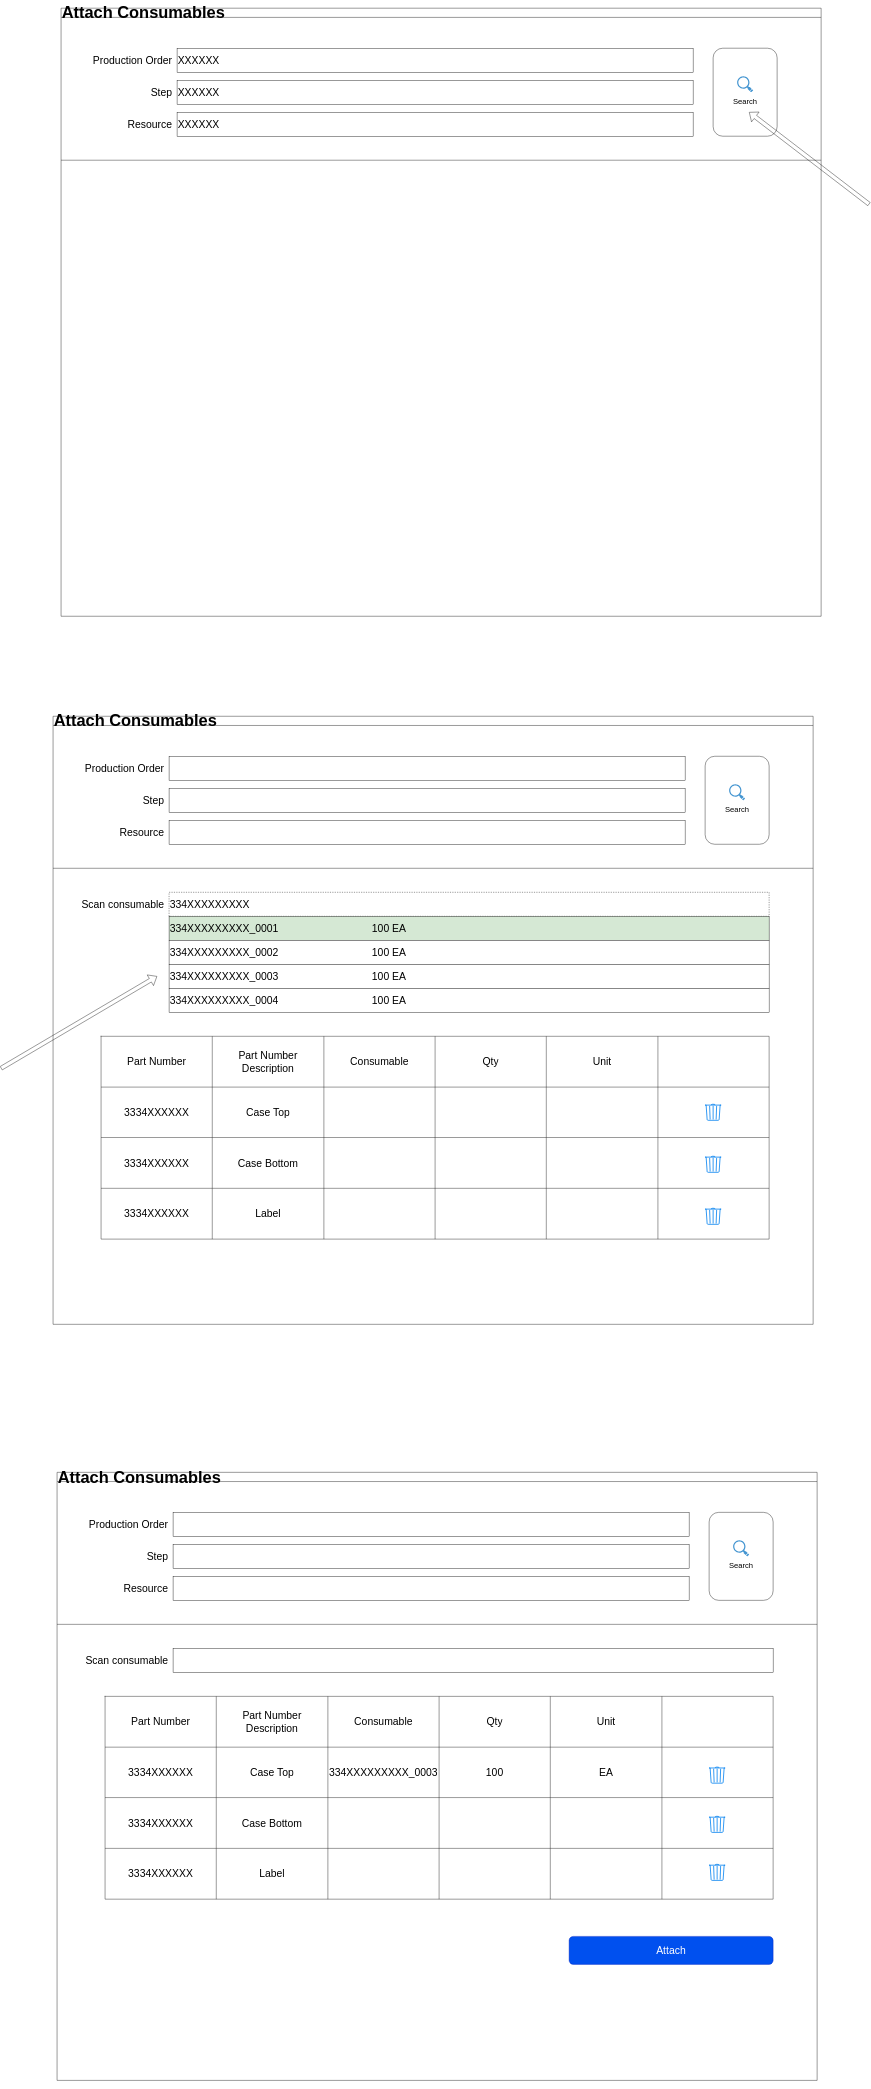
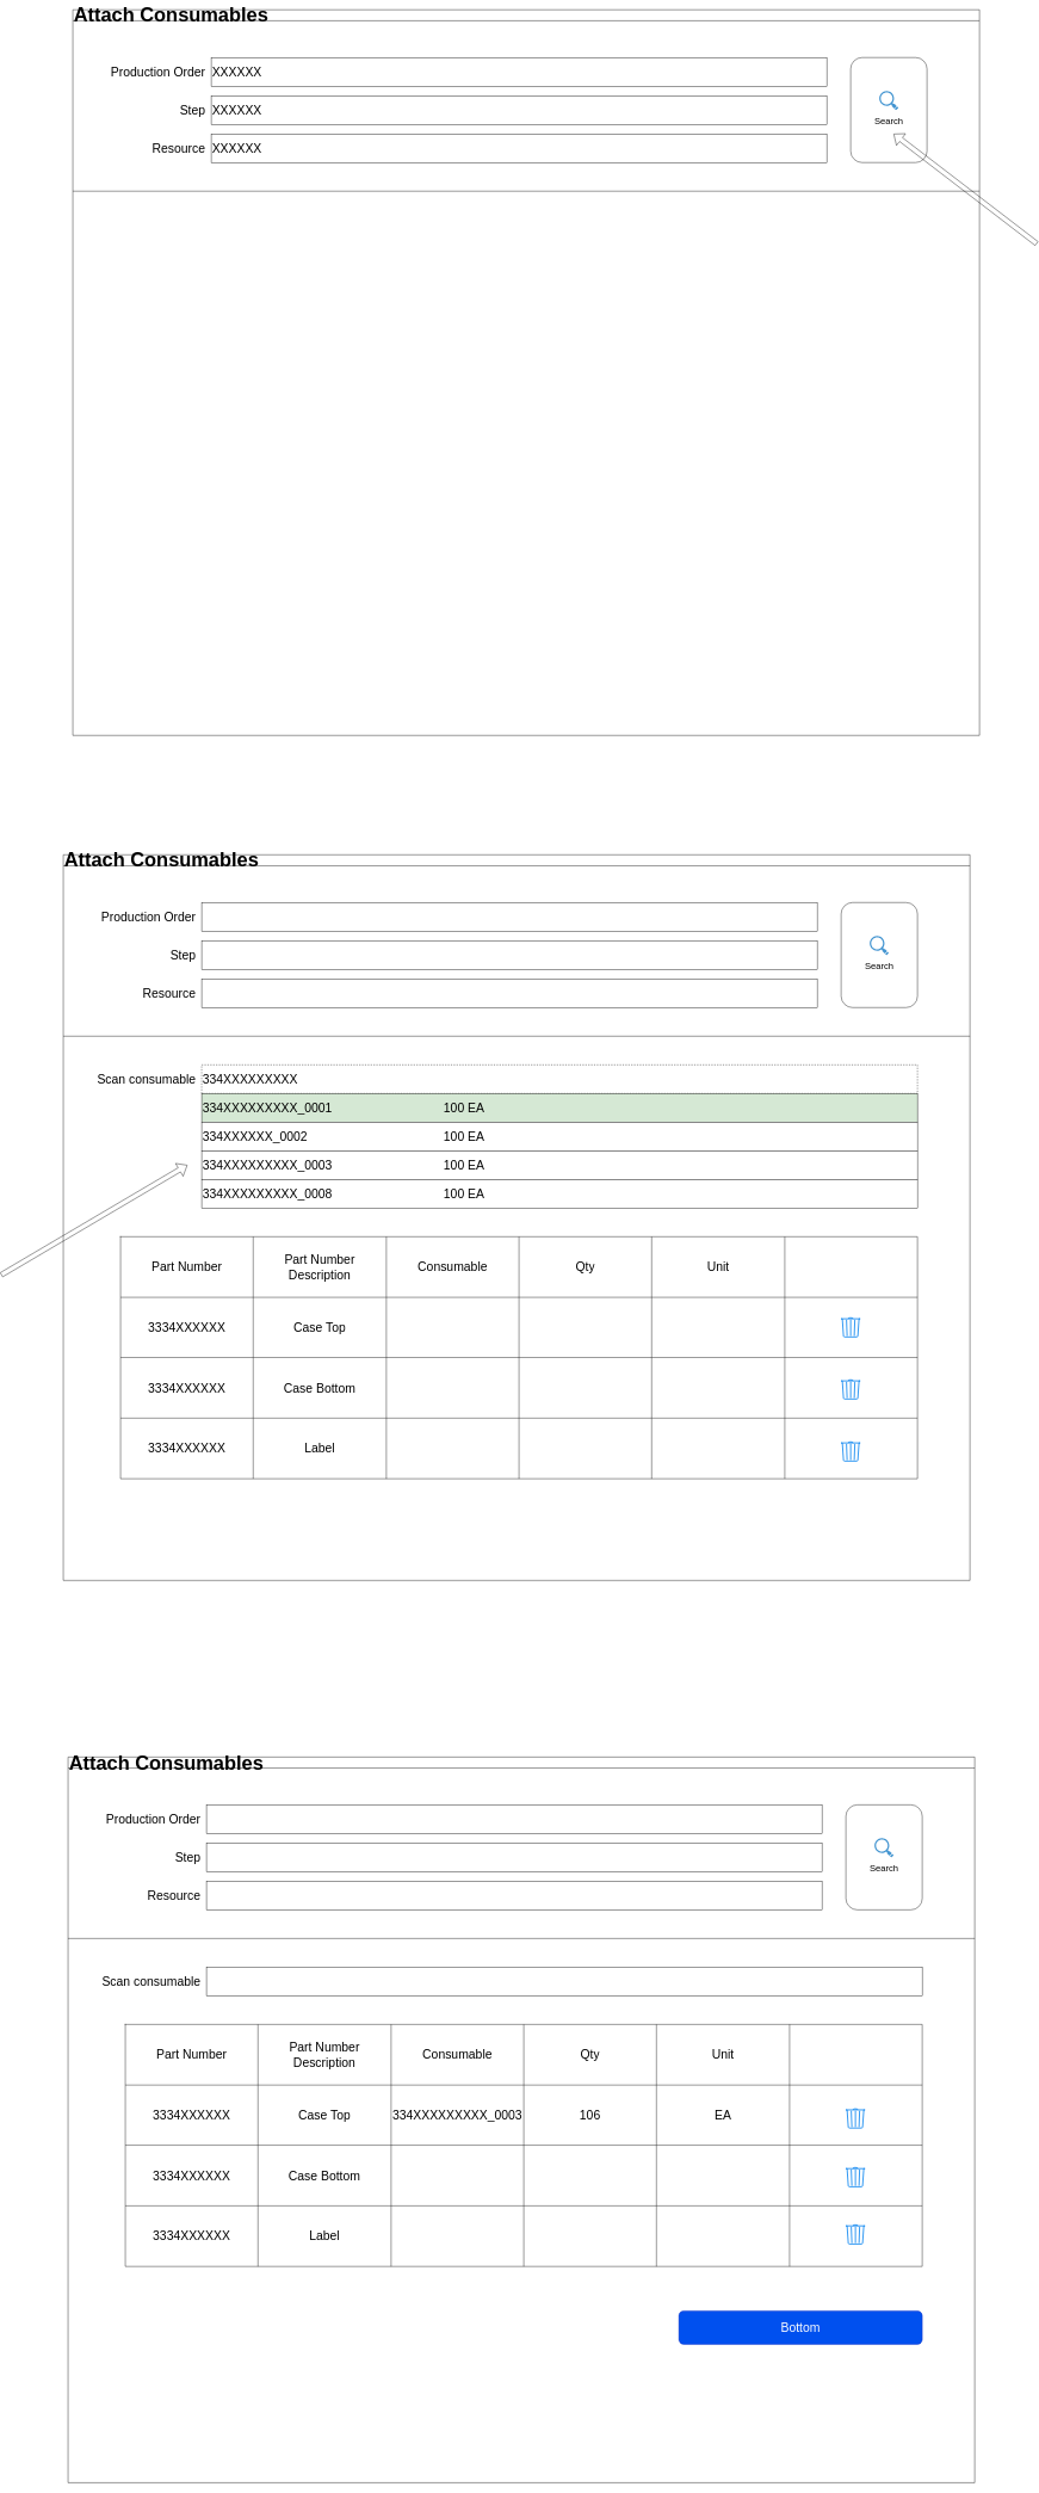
- <mxCell id="14" value="&lt;font style=&quot;font-size: 26px;&quot;&gt;334XXXXXXXXX_0002&lt;/font&gt;" style="rounded=0;whiteSpace=wrap;html=1;align=left;" vertex="1" parent="2"><mxGeometry x="290" y="560" width="1500" height="60" as="geometry" /></mxCell>
+ <mxCell id="14" value="&lt;font style=&quot;font-size: 26px;&quot;&gt;334XXXXXX_0002&lt;/font&gt;" style="rounded=0;whiteSpace=wrap;html=1;align=left;" vertex="1" parent="2"><mxGeometry x="290" y="560" width="1500" height="60" as="geometry" /></mxCell>
- <mxCell id="16" value="&lt;font style=&quot;font-size: 26px;&quot;&gt;334XXXXXXXXX_0004&lt;/font&gt;" style="rounded=0;whiteSpace=wrap;html=1;align=left;" vertex="1" parent="2"><mxGeometry x="290" y="680" width="1500" height="60" as="geometry" /></mxCell>
+ <mxCell id="16" value="&lt;font style=&quot;font-size: 26px;&quot;&gt;334XXXXXXXXX_0008&lt;/font&gt;" style="rounded=0;whiteSpace=wrap;html=1;align=left;" vertex="1" parent="2"><mxGeometry x="290" y="680" width="1500" height="60" as="geometry" /></mxCell>
- <mxCell id="83" value="&lt;div style=&quot;text-align: left;&quot;&gt;&lt;span style=&quot;background-color: initial; font-size: 26px;&quot;&gt;100&lt;/span&gt;&lt;/div&gt;" style="shape=partialRectangle;html=1;whiteSpace=wrap;connectable=0;strokeColor=inherit;overflow=hidden;fillColor=none;top=0;left=0;bottom=0;right=0;pointerEvents=1;fontSize=16;" vertex="1" parent="79"><mxGeometry x="835" width="278" height="126" as="geometry"><mxRectangle width="278" height="126" as="alternateBounds" /></mxGeometry></mxCell>
+ <mxCell id="83" value="&lt;div style=&quot;text-align: left;&quot;&gt;&lt;span style=&quot;background-color: initial; font-size: 26px;&quot;&gt;106&lt;/span&gt;&lt;/div&gt;" style="shape=partialRectangle;html=1;whiteSpace=wrap;connectable=0;strokeColor=inherit;overflow=hidden;fillColor=none;top=0;left=0;bottom=0;right=0;pointerEvents=1;fontSize=16;" vertex="1" parent="79"><mxGeometry x="835" width="278" height="126" as="geometry"><mxRectangle width="278" height="126" as="alternateBounds" /></mxGeometry></mxCell>
- <mxCell id="69" value="&lt;font style=&quot;font-size: 26px;&quot;&gt;Attach&lt;/font&gt;" style="rounded=1;whiteSpace=wrap;html=1;fillColor=#0050ef;fontColor=#ffffff;strokeColor=#001DBC;" vertex="1" parent="55"><mxGeometry x="1280" y="1160" width="510" height="70" as="geometry" /></mxCell>
+ <mxCell id="69" value="&lt;font style=&quot;font-size: 26px;&quot;&gt;Bottom&lt;/font&gt;" style="rounded=1;whiteSpace=wrap;html=1;fillColor=#0050ef;fontColor=#ffffff;strokeColor=#001DBC;" vertex="1" parent="55"><mxGeometry x="1280" y="1160" width="510" height="70" as="geometry" /></mxCell>
